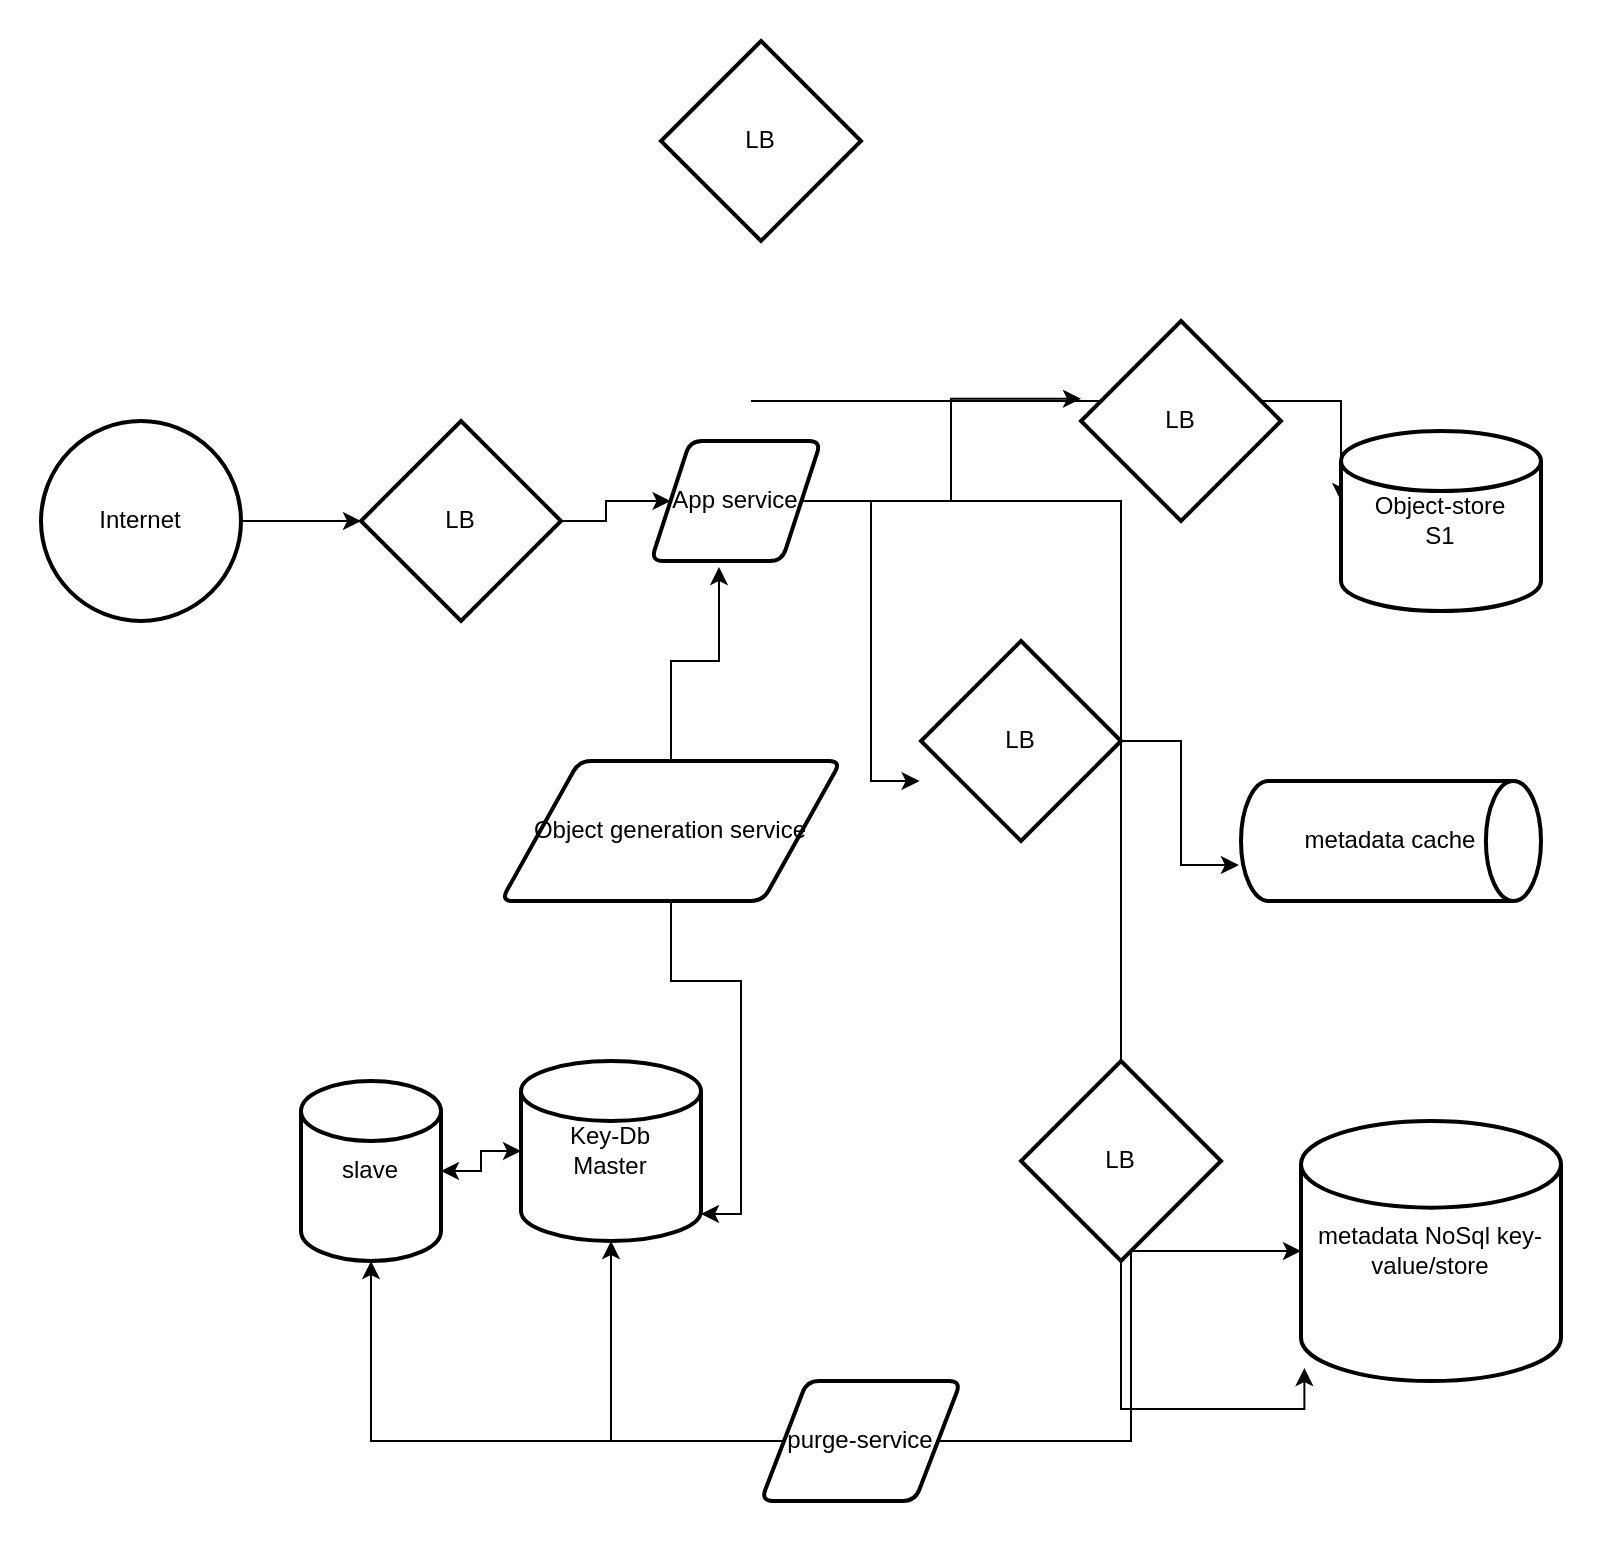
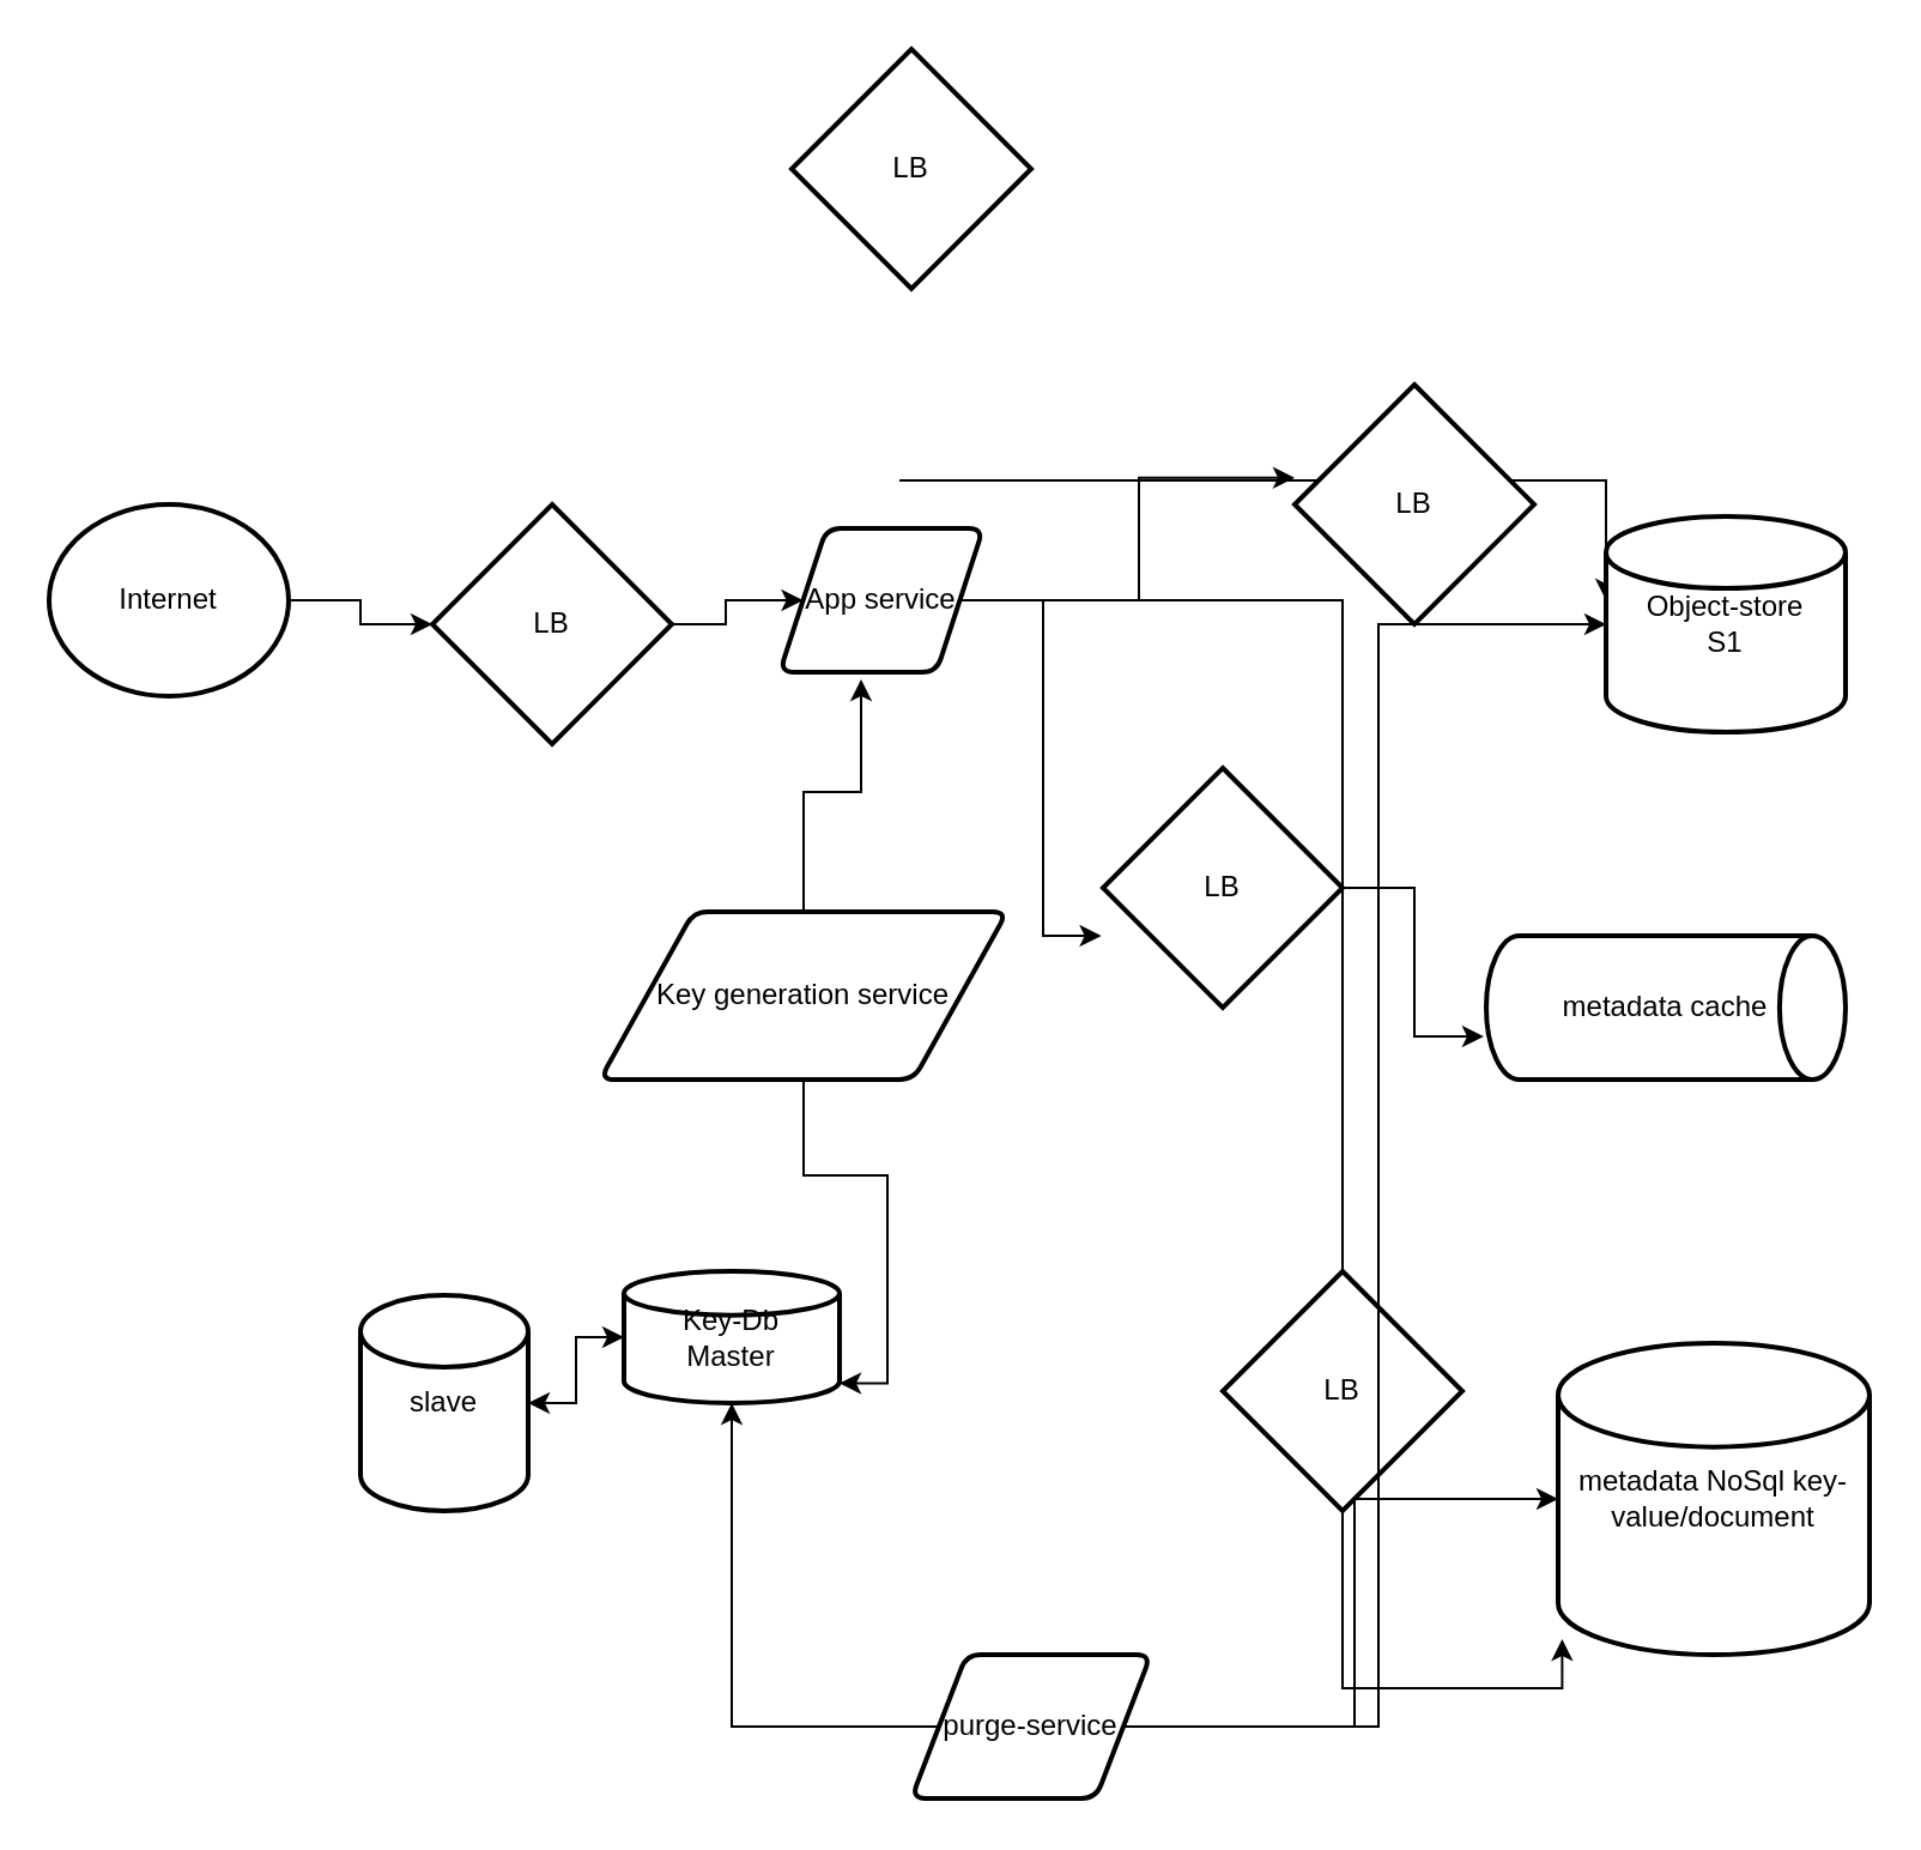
- <mxCell id="3" value="Internet" style="strokeWidth=2;html=1;shape=mxgraph.flowchart.start_2;whiteSpace=wrap;fontFamily=Helvetica;" vertex="1" parent="1"><mxGeometry x="20" y="210" width="100" height="100" as="geometry" /></mxCell>
+ <mxCell id="3" value="Internet" style="strokeWidth=2;html=1;shape=mxgraph.flowchart.start_2;whiteSpace=wrap;fontFamily=Helvetica;" vertex="1" parent="1"><mxGeometry x="20" y="210" width="100" height="80" as="geometry" /></mxCell>
- <mxCell id="16" value="Object generation service" style="shape=parallelogram;html=1;strokeWidth=2;perimeter=parallelogramPerimeter;whiteSpace=wrap;rounded=1;arcSize=12;size=0.23;fontFamily=Helvetica;" vertex="1" parent="1"><mxGeometry x="250" y="380" width="170" height="70" as="geometry" /></mxCell>
+ <mxCell id="16" value="Key generation service" style="shape=parallelogram;html=1;strokeWidth=2;perimeter=parallelogramPerimeter;whiteSpace=wrap;rounded=1;arcSize=12;size=0.23;fontFamily=Helvetica;" vertex="1" parent="1"><mxGeometry x="250" y="380" width="170" height="70" as="geometry" /></mxCell>
- <mxCell id="11" value="Key-Db&lt;br&gt;Master" style="strokeWidth=2;html=1;shape=mxgraph.flowchart.database;whiteSpace=wrap;fontFamily=Helvetica;" vertex="1" parent="1"><mxGeometry x="260" y="530" width="90" height="90" as="geometry" /></mxCell>
+ <mxCell id="11" value="Key-Db&lt;br&gt;Master" style="strokeWidth=2;html=1;shape=mxgraph.flowchart.database;whiteSpace=wrap;fontFamily=Helvetica;" vertex="1" parent="1"><mxGeometry x="260" y="530" width="90" height="55" as="geometry" /></mxCell>
- <mxCell id="18" value="metadata NoSql key-value/store" style="strokeWidth=2;html=1;shape=mxgraph.flowchart.database;whiteSpace=wrap;fontFamily=Helvetica;" vertex="1" parent="1"><mxGeometry x="650" y="560" width="130" height="130" as="geometry" /></mxCell>
+ <mxCell id="18" value="metadata NoSql key-value/document" style="strokeWidth=2;html=1;shape=mxgraph.flowchart.database;whiteSpace=wrap;fontFamily=Helvetica;" vertex="1" parent="1"><mxGeometry x="650" y="560" width="130" height="130" as="geometry" /></mxCell>
- <mxCell id="27" style="edgeStyle=orthogonalEdgeStyle;rounded=0;orthogonalLoop=1;jettySize=auto;html=1;fontFamily=Helvetica;" edge="1" parent="1" source="29" target="13"><mxGeometry relative="1" as="geometry" /></mxCell>
+ <mxCell id="27" style="edgeStyle=orthogonalEdgeStyle;rounded=0;orthogonalLoop=1;jettySize=auto;html=1;entryX=0;entryY=0.5;entryDx=0;entryDy=0;entryPerimeter=0;fontFamily=Helvetica;" edge="1" parent="1" source="29" target="17"><mxGeometry relative="1" as="geometry" /></mxCell>
